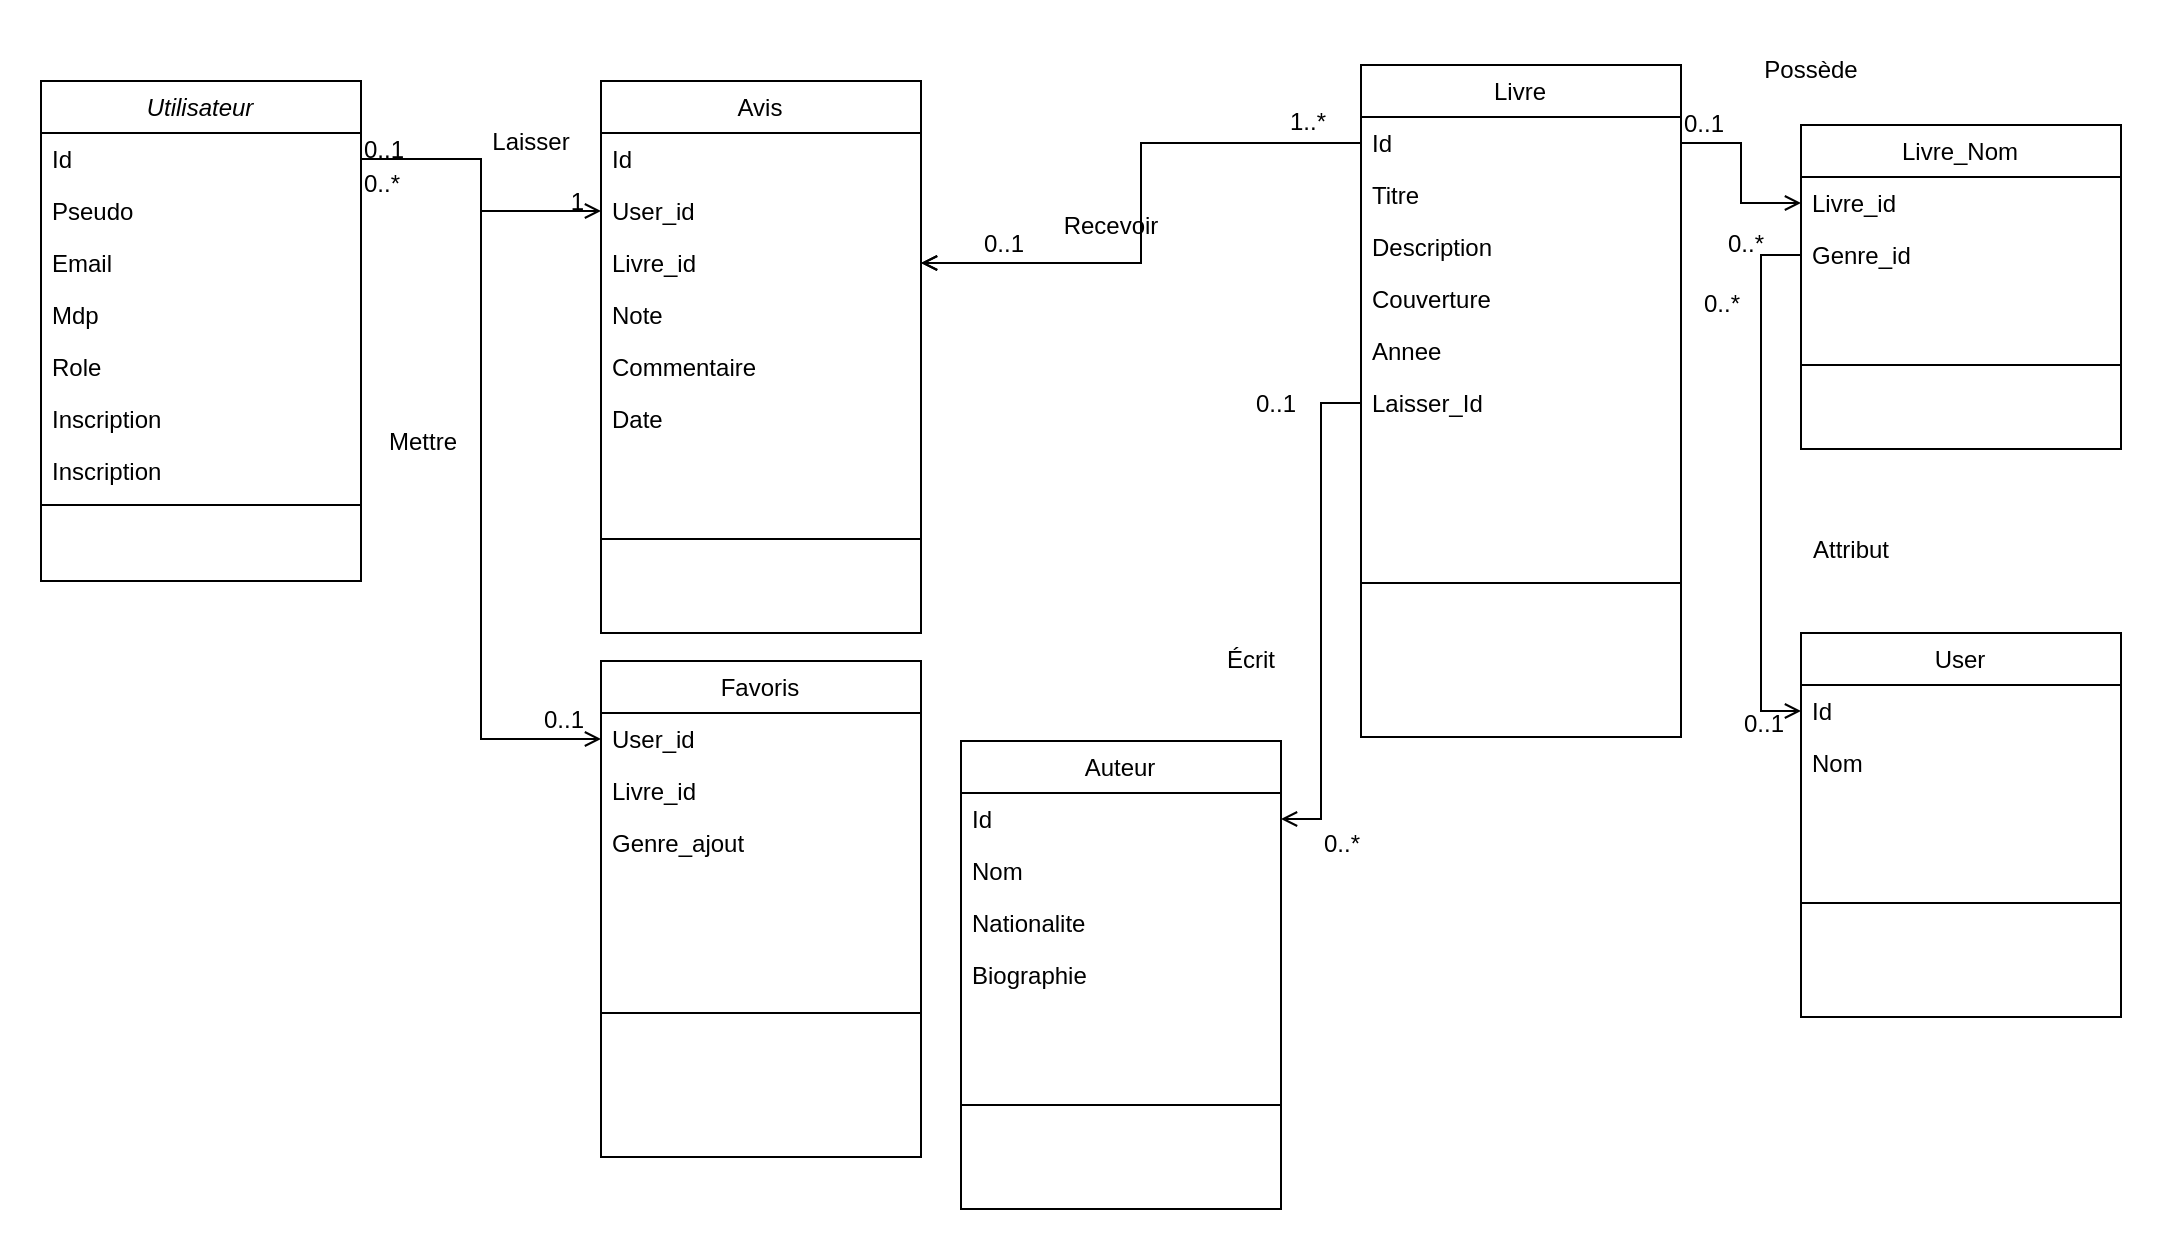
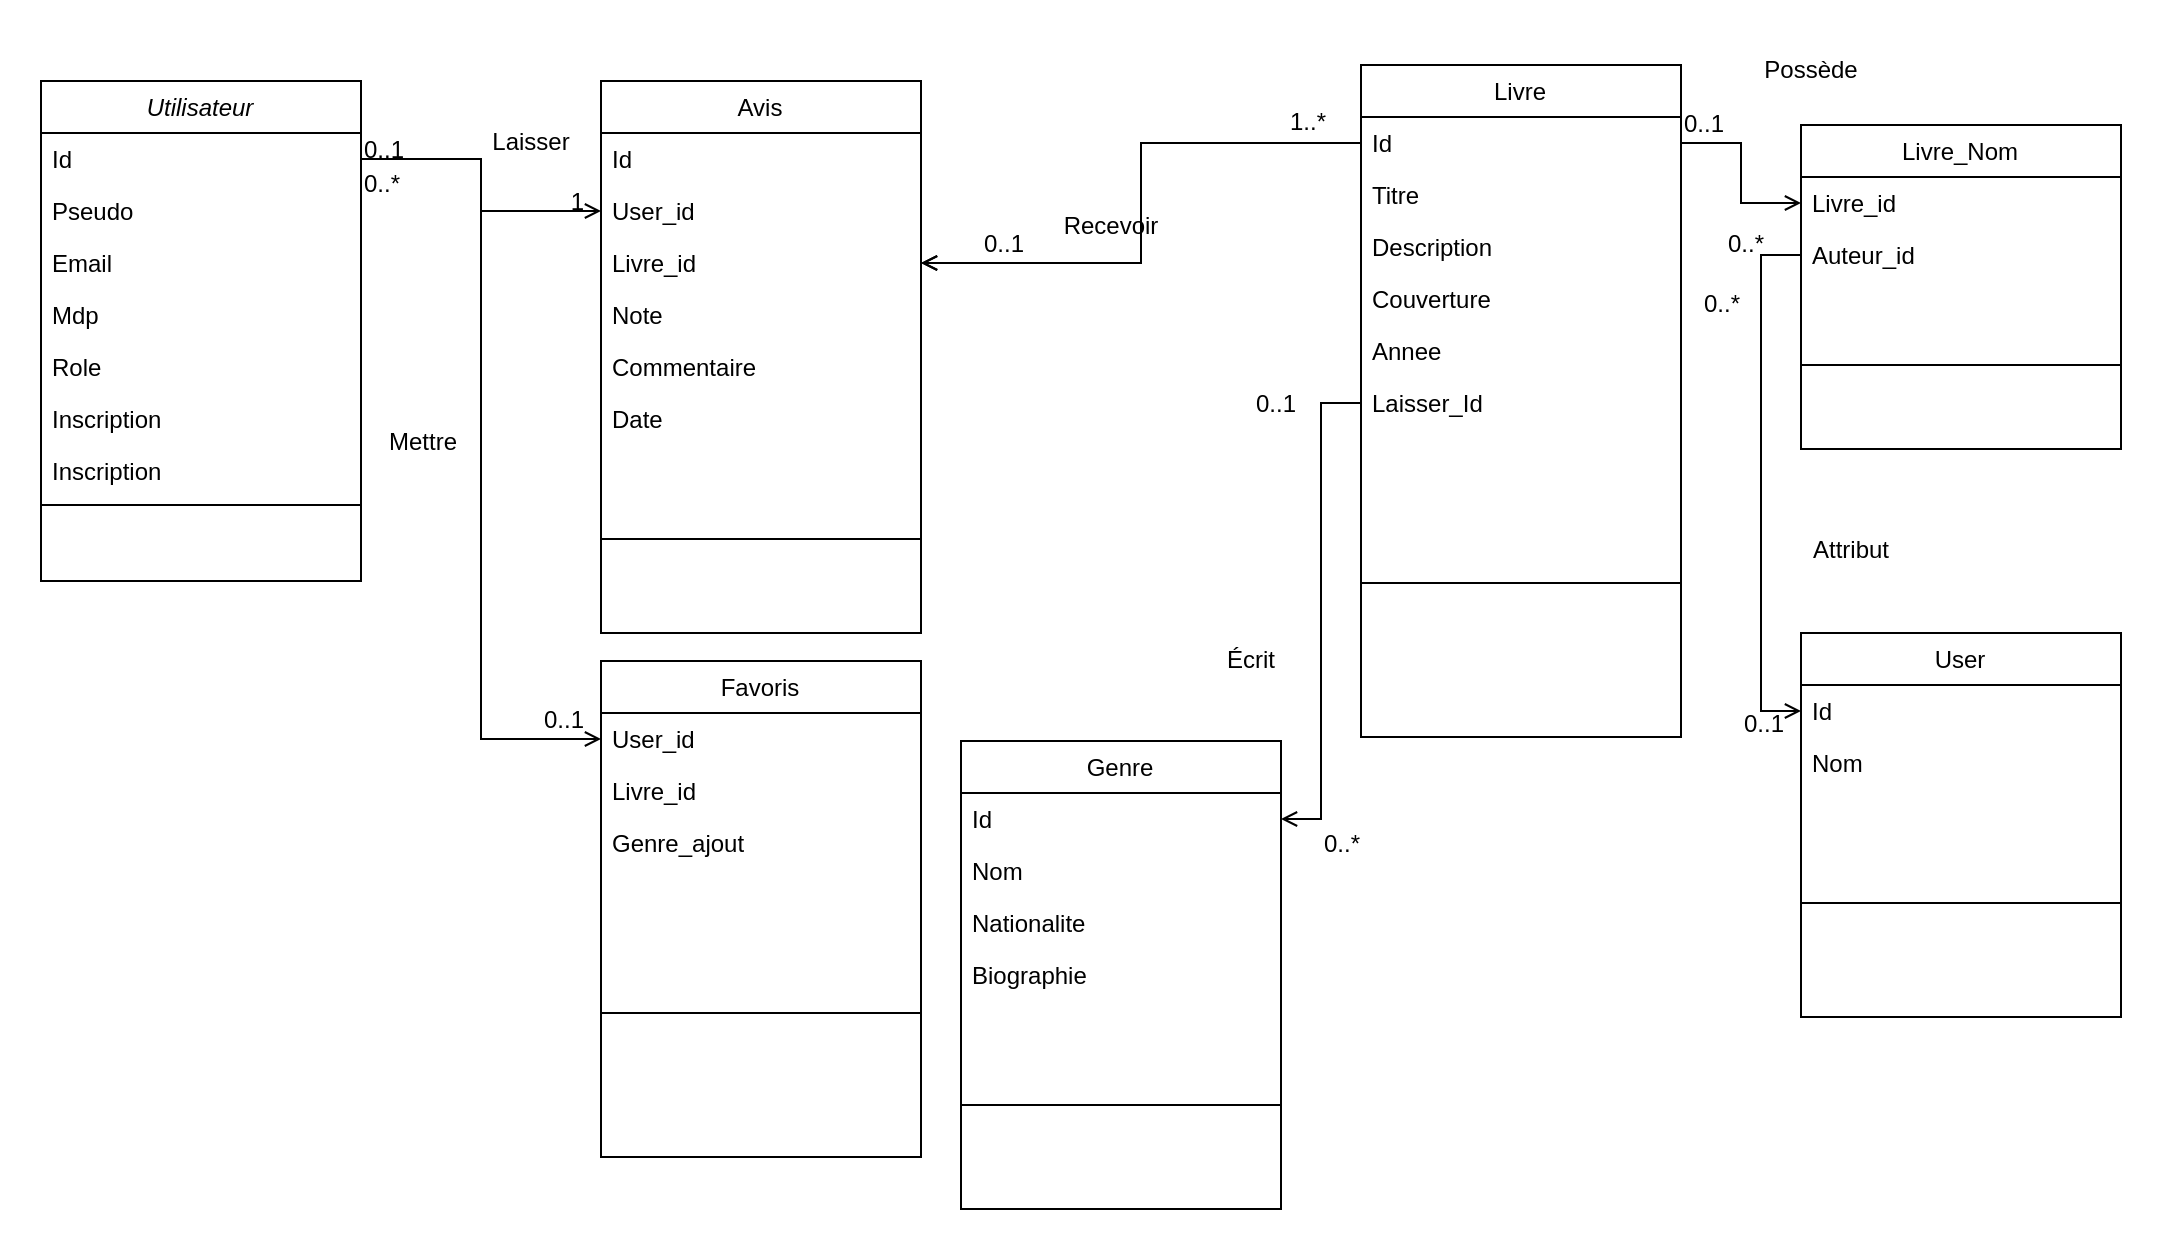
- <mxCell id="34" value="Genre_id" style="text;align=left;verticalAlign=top;spacingLeft=4;spacingRight=4;overflow=hidden;rotatable=0;points=[[0,0.5],[1,0.5]];portConstraint=eastwest;" vertex="1" parent="32"><mxGeometry y="52" width="160" height="26" as="geometry" /></mxCell>
+ <mxCell id="34" value="Auteur_id" style="text;align=left;verticalAlign=top;spacingLeft=4;spacingRight=4;overflow=hidden;rotatable=0;points=[[0,0.5],[1,0.5]];portConstraint=eastwest;" vertex="1" parent="32"><mxGeometry y="52" width="160" height="26" as="geometry" /></mxCell>
- <mxCell id="40" value="Auteur" style="swimlane;fontStyle=0;align=center;verticalAlign=top;childLayout=stackLayout;horizontal=1;startSize=26;horizontalStack=0;resizeParent=1;resizeLast=0;collapsible=1;marginBottom=0;rounded=0;shadow=0;strokeWidth=1;" vertex="1" parent="1"><mxGeometry x="480" y="370" width="160" height="234" as="geometry"><mxRectangle x="550" y="140" width="160" height="26" as="alternateBounds" /></mxGeometry></mxCell>
+ <mxCell id="40" value="Genre" style="swimlane;fontStyle=0;align=center;verticalAlign=top;childLayout=stackLayout;horizontal=1;startSize=26;horizontalStack=0;resizeParent=1;resizeLast=0;collapsible=1;marginBottom=0;rounded=0;shadow=0;strokeWidth=1;" vertex="1" parent="1"><mxGeometry x="480" y="370" width="160" height="234" as="geometry"><mxRectangle x="550" y="140" width="160" height="26" as="alternateBounds" /></mxGeometry></mxCell>
